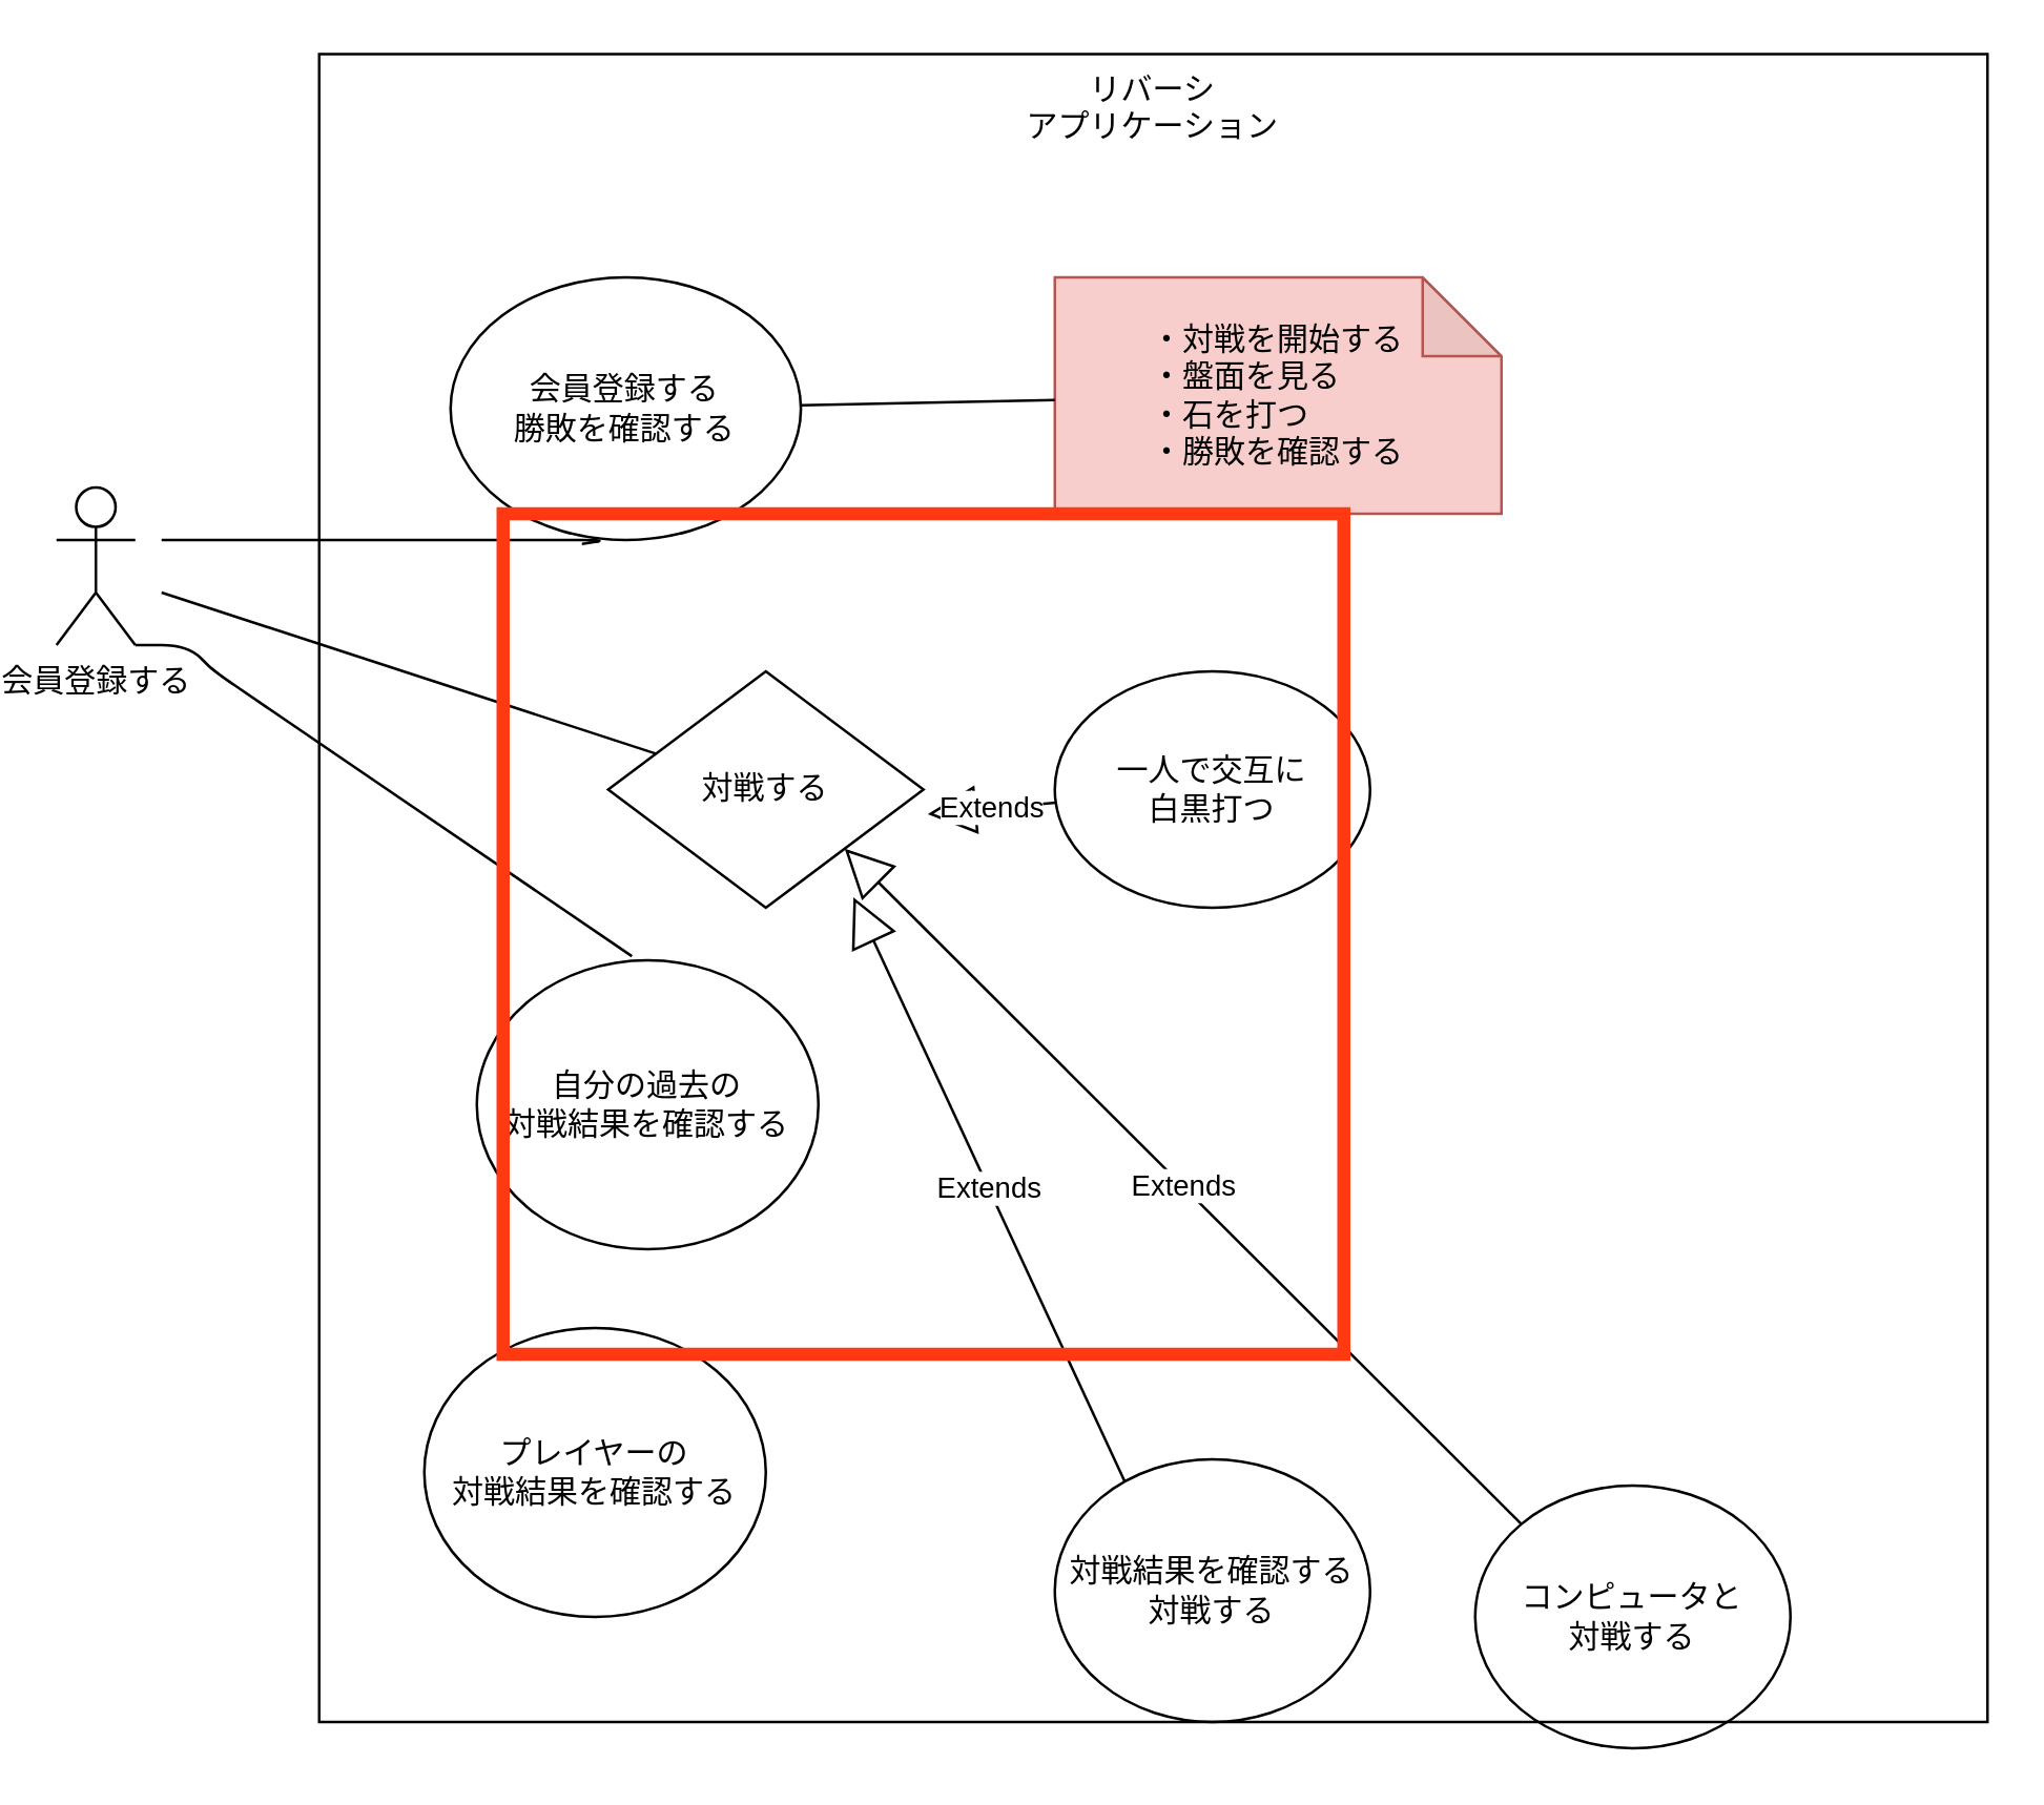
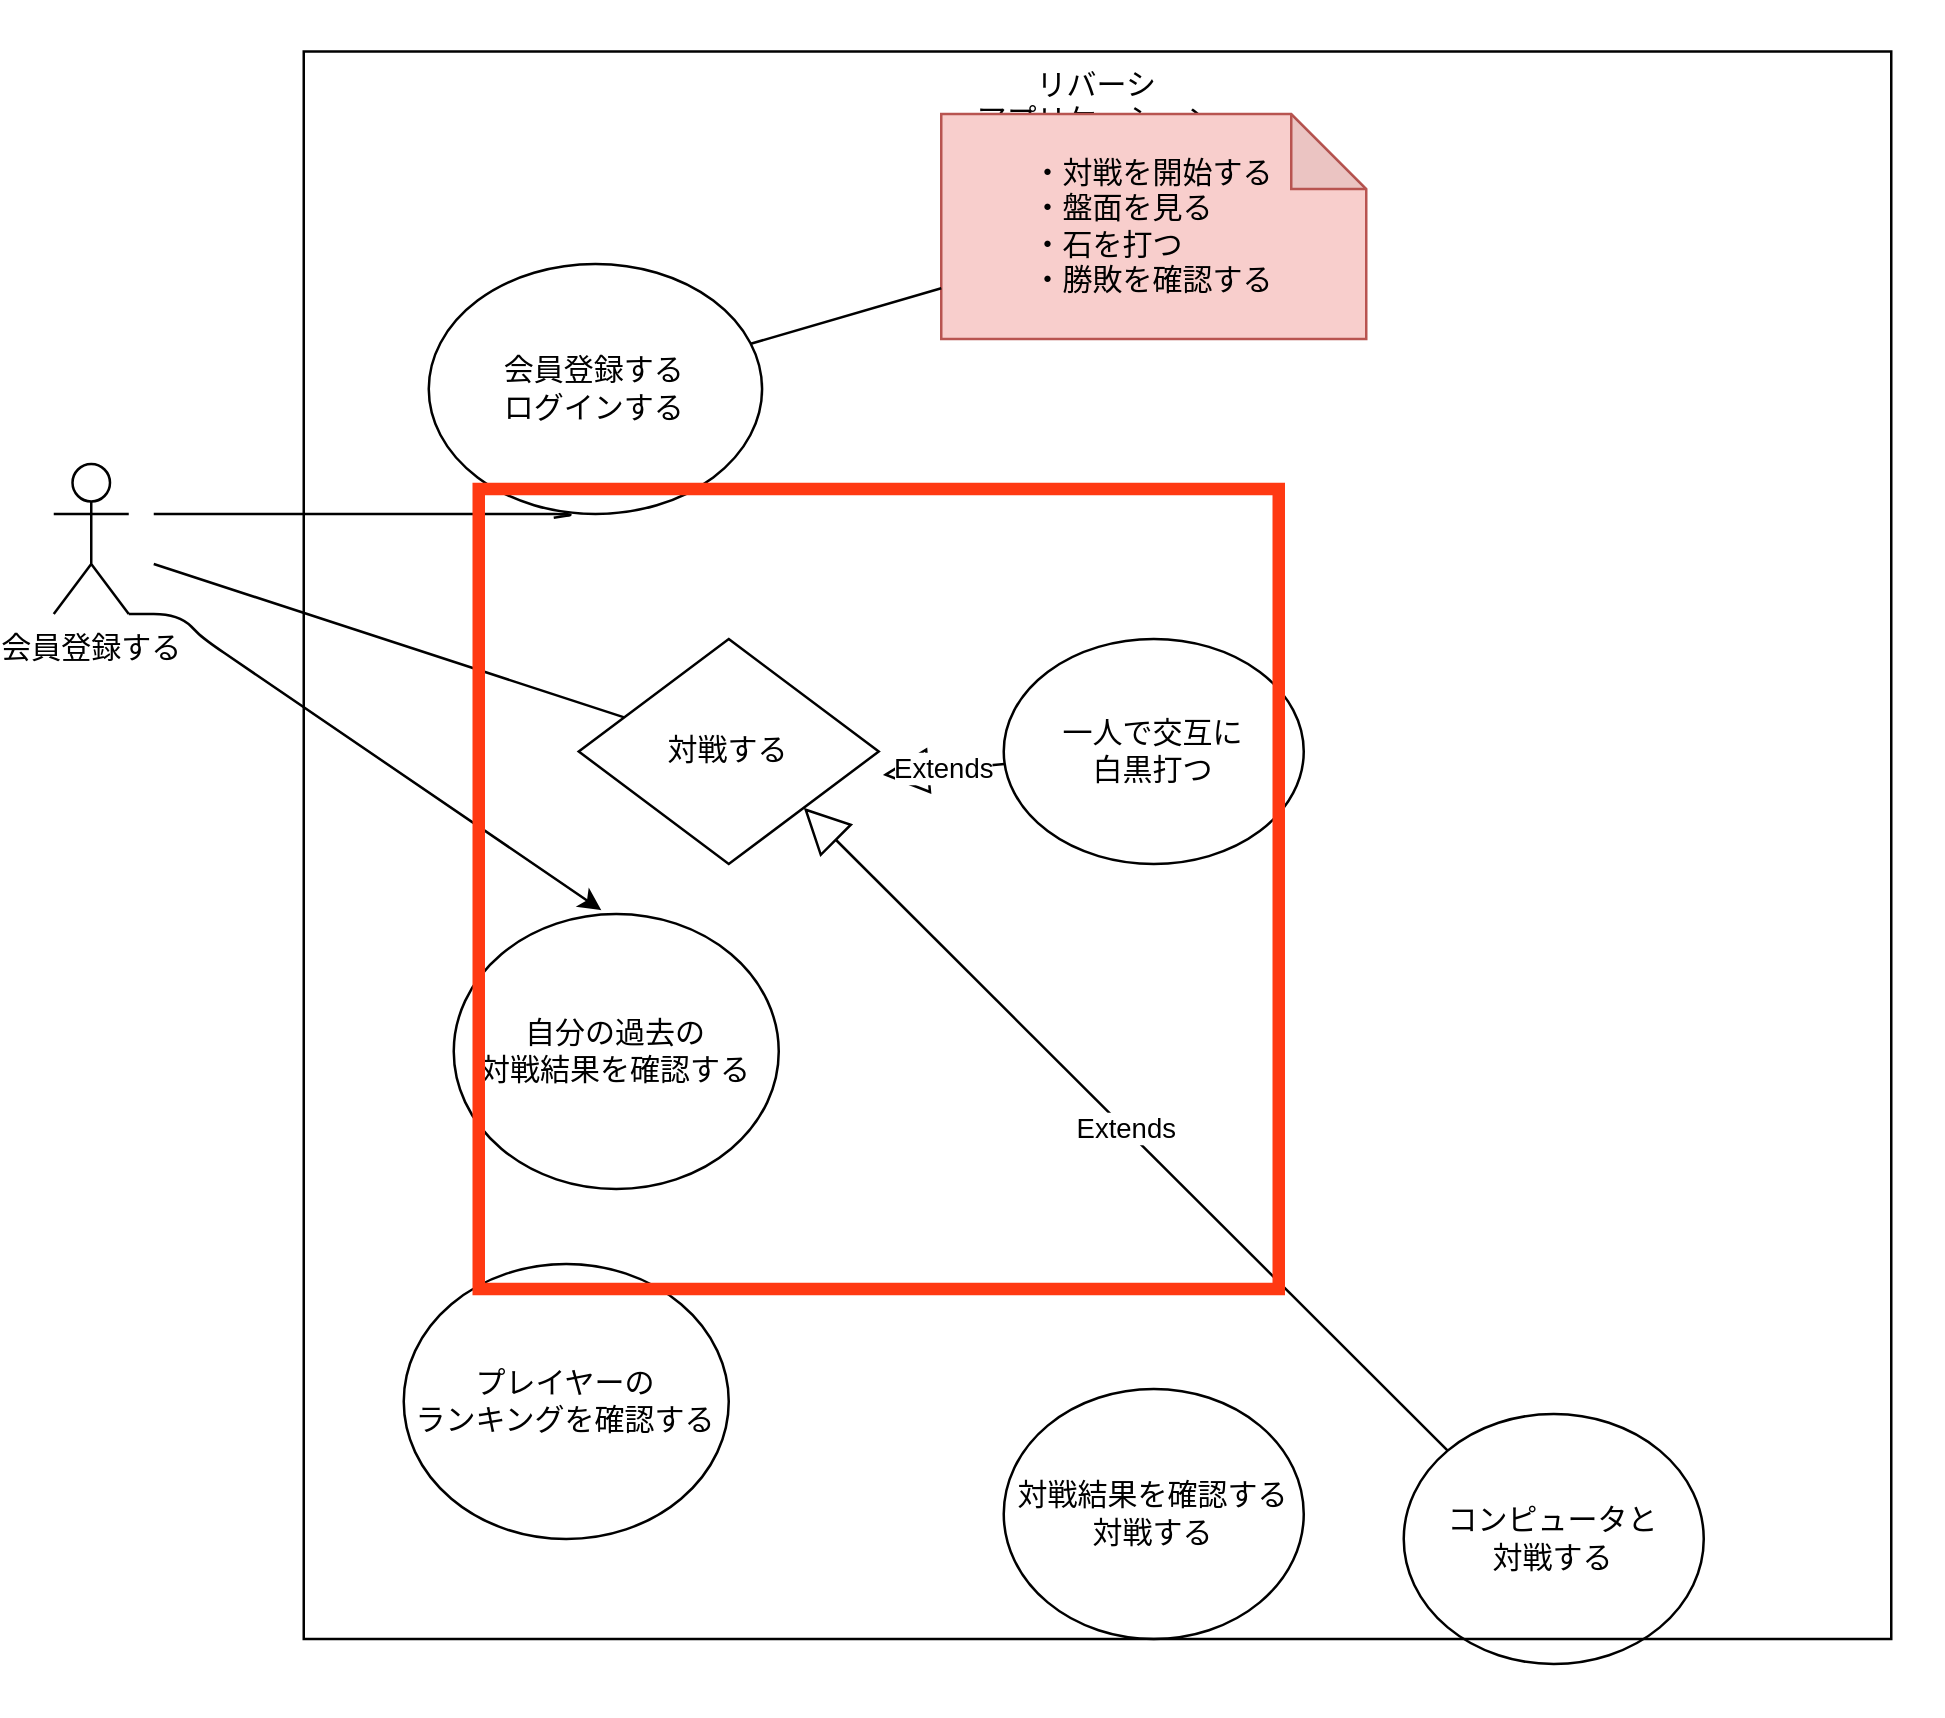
- <mxCell id="6" value="・対戦を開始する&lt;br&gt;&lt;div style=&quot;text-align: left;&quot;&gt;&lt;span style=&quot;background-color: initial;&quot;&gt;・盤面を見る&lt;/span&gt;&lt;/div&gt;&lt;div style=&quot;text-align: left;&quot;&gt;&lt;span style=&quot;background-color: initial;&quot;&gt;・石を打つ&lt;/span&gt;&lt;/div&gt;・勝敗を確認する" style="shape=note;whiteSpace=wrap;html=1;backgroundOutline=1;darkOpacity=0.05;fillColor=#f8cecc;strokeColor=#b85450;" vertex="1" parent="1"><mxGeometry x="400" y="105" width="170" height="90" as="geometry" /></mxCell>
+ <mxCell id="6" value="・対戦を開始する&lt;br&gt;&lt;div style=&quot;text-align: left;&quot;&gt;&lt;span style=&quot;background-color: initial;&quot;&gt;・盤面を見る&lt;/span&gt;&lt;/div&gt;&lt;div style=&quot;text-align: left;&quot;&gt;&lt;span style=&quot;background-color: initial;&quot;&gt;・石を打つ&lt;/span&gt;&lt;/div&gt;・勝敗を確認する" style="shape=note;whiteSpace=wrap;html=1;backgroundOutline=1;darkOpacity=0.05;fillColor=#f8cecc;strokeColor=#b85450;" vertex="1" parent="1"><mxGeometry x="375" y="45" width="170" height="90" as="geometry" /></mxCell>
- <mxCell id="9" value="会員登録する&lt;br&gt;勝敗を確認する" style="ellipse;whiteSpace=wrap;html=1;fillColor=none;" vertex="1" parent="1"><mxGeometry x="170" y="105" width="133.33" height="100" as="geometry" /></mxCell>
+ <mxCell id="9" value="会員登録する&lt;br&gt;ログインする" style="ellipse;whiteSpace=wrap;html=1;fillColor=none;" vertex="1" parent="1"><mxGeometry x="170" y="105" width="133.33" height="100" as="geometry" /></mxCell>
- <mxCell id="11" value="" style="endArrow=none;html=1;entryX=0.454;entryY=-0.014;entryDx=0;entryDy=0;entryPerimeter=0;exitX=1;exitY=1;exitDx=0;exitDy=0;exitPerimeter=0;" edge="1" parent="1" source="3" target="8"><mxGeometry width="50" height="50" relative="1" as="geometry"><mxPoint x="280" y="325" as="sourcePoint" /><mxPoint x="330" y="275" as="targetPoint" /><Array as="points"><mxPoint x="70" y="245" /><mxPoint x="80" y="255" /></Array></mxGeometry></mxCell>
+ <mxCell id="11" value="" style="endArrow=classic;html=1;entryX=0.454;entryY=-0.014;entryDx=0;entryDy=0;entryPerimeter=0;exitX=1;exitY=1;exitDx=0;exitDy=0;exitPerimeter=0;" edge="1" parent="1" source="3" target="8"><mxGeometry width="50" height="50" relative="1" as="geometry"><mxPoint x="280" y="325" as="sourcePoint" /><mxPoint x="330" y="275" as="targetPoint" /><Array as="points"><mxPoint x="70" y="245" /><mxPoint x="80" y="255" /></Array></mxGeometry></mxCell>
- <mxCell id="17" value="Extends" style="endArrow=block;endSize=16;endFill=0;html=1;entryX=0.778;entryY=0.956;entryDx=0;entryDy=0;exitX=0.222;exitY=0.085;exitDx=0;exitDy=0;exitPerimeter=0;entryPerimeter=0;" edge="1" parent="1" source="14" target="4"><mxGeometry x="0.002" width="160" relative="1" as="geometry"><mxPoint x="437.574" y="389.645" as="sourcePoint" /><mxPoint x="342.426" y="341.82" as="targetPoint" /><mxPoint as="offset" /></mxGeometry></mxCell>
- <mxCell id="18" value="プレイヤーの&lt;br&gt;対戦結果を確認する" style="ellipse;whiteSpace=wrap;html=1;fillColor=none;" vertex="1" parent="1"><mxGeometry x="160" y="505" width="130" height="110" as="geometry" /></mxCell>
+ <mxCell id="18" value="プレイヤーの&lt;br&gt;ランキングを確認する" style="ellipse;whiteSpace=wrap;html=1;fillColor=none;" vertex="1" parent="1"><mxGeometry x="160" y="505" width="130" height="110" as="geometry" /></mxCell>
